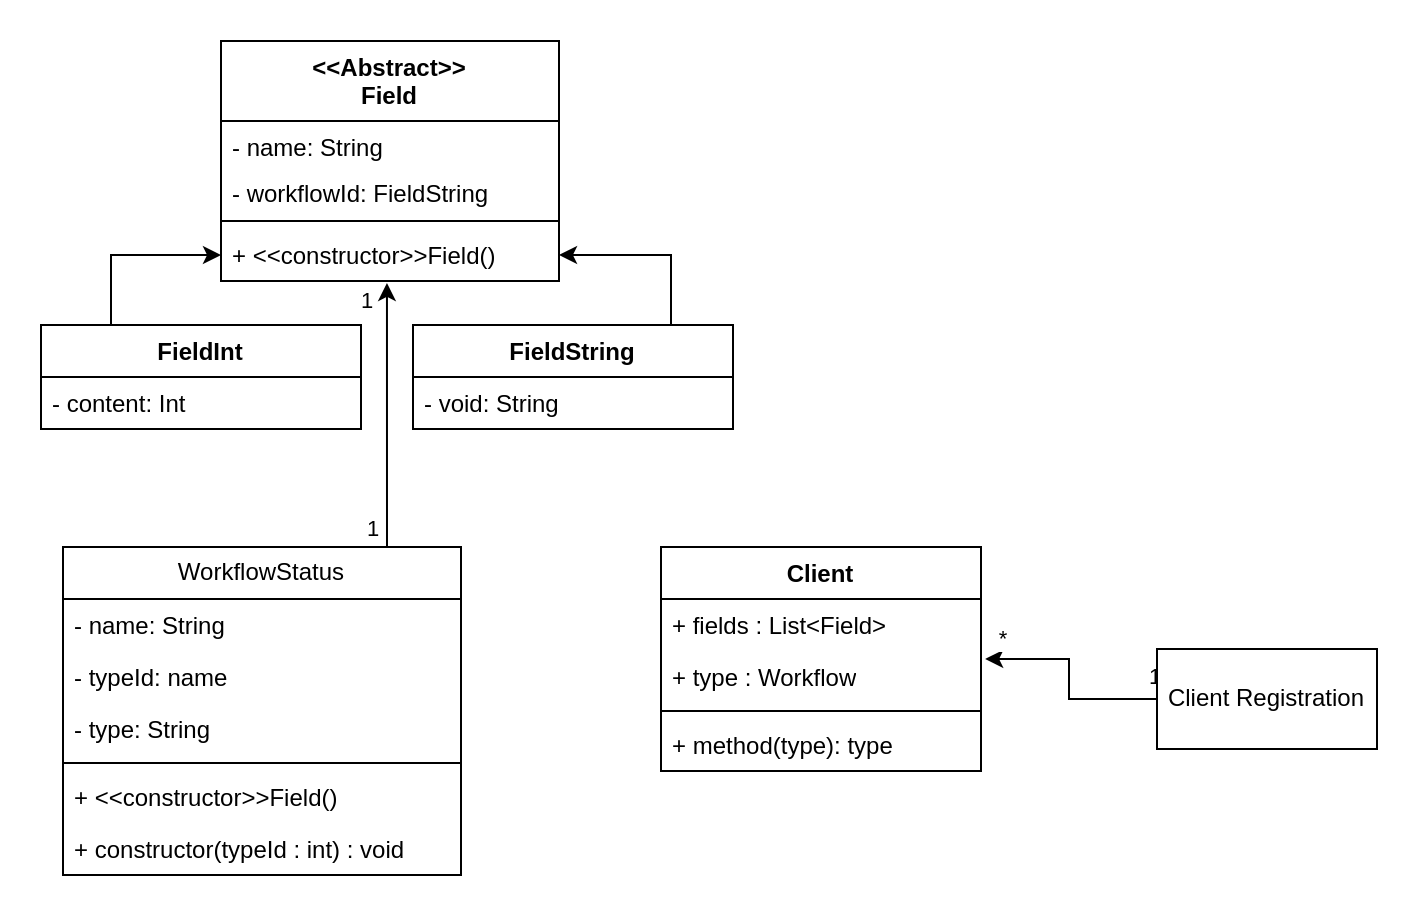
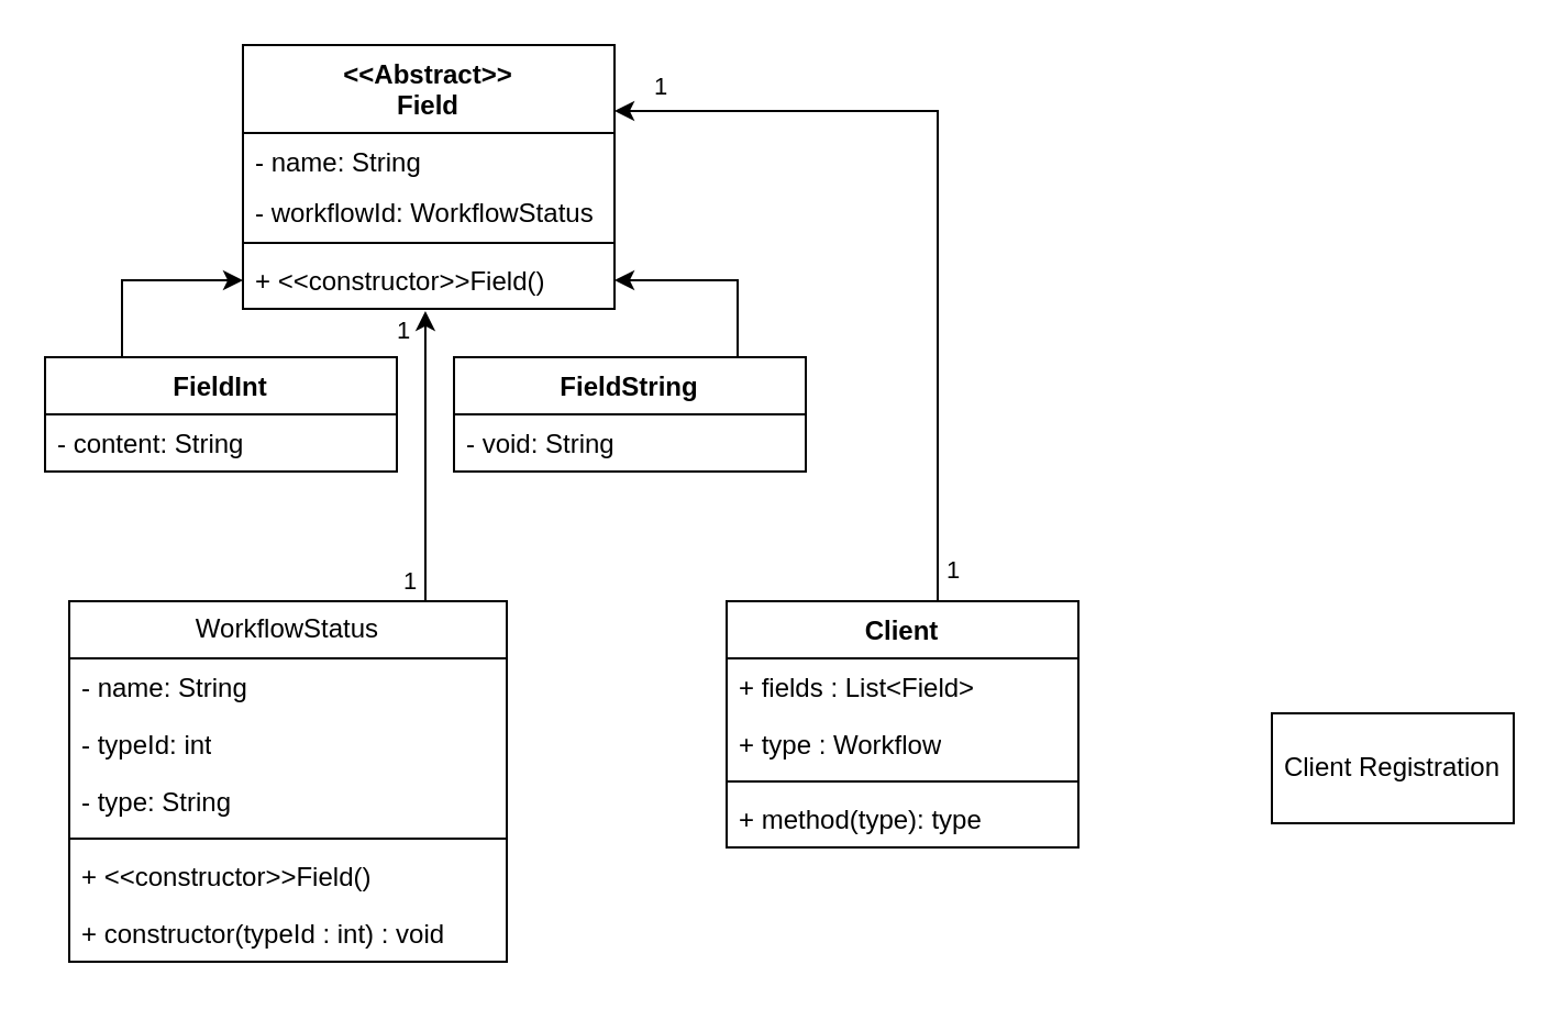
+ <mxCell id="15" style="edgeStyle=orthogonalEdgeStyle;rounded=0;orthogonalLoop=1;jettySize=auto;html=1;entryX=1;entryY=0.25;entryDx=0;entryDy=0;" edge="1" parent="1" source="18" target="26"><mxGeometry relative="1" as="geometry"><Array as="points"><mxPoint x="426" y="50" /></Array></mxGeometry></mxCell>
+ <mxCell id="16" value="1" style="edgeLabel;html=1;align=center;verticalAlign=middle;resizable=0;points=[];" vertex="1" connectable="0" parent="15"><mxGeometry x="-0.903" y="1" relative="1" as="geometry"><mxPoint x="7" y="3" as="offset" /></mxGeometry></mxCell>
+ <mxCell id="17" value="1" style="edgeLabel;html=1;align=center;verticalAlign=middle;resizable=0;points=[];" vertex="1" connectable="0" parent="15"><mxGeometry x="0.892" relative="1" as="geometry"><mxPoint y="-12" as="offset" /></mxGeometry></mxCell>
- <mxCell id="28" value="- workflowId: FieldString" style="text;strokeColor=none;fillColor=none;align=left;verticalAlign=top;spacingLeft=4;spacingRight=4;overflow=hidden;rotatable=0;points=[[0,0.5],[1,0.5]];portConstraint=eastwest;whiteSpace=wrap;html=1;" vertex="1" parent="26"><mxGeometry y="63" width="169" height="23" as="geometry" /></mxCell>
+ <mxCell id="28" value="- workflowId: WorkflowStatus" style="text;strokeColor=none;fillColor=none;align=left;verticalAlign=top;spacingLeft=4;spacingRight=4;overflow=hidden;rotatable=0;points=[[0,0.5],[1,0.5]];portConstraint=eastwest;whiteSpace=wrap;html=1;" vertex="1" parent="26"><mxGeometry y="63" width="169" height="23" as="geometry" /></mxCell>
- <mxCell id="25" value="- content: Int" style="text;strokeColor=none;fillColor=none;align=left;verticalAlign=top;spacingLeft=4;spacingRight=4;overflow=hidden;rotatable=0;points=[[0,0.5],[1,0.5]];portConstraint=eastwest;whiteSpace=wrap;html=1;" vertex="1" parent="24"><mxGeometry y="26" width="160" height="26" as="geometry" /></mxCell>
+ <mxCell id="25" value="- content: String" style="text;strokeColor=none;fillColor=none;align=left;verticalAlign=top;spacingLeft=4;spacingRight=4;overflow=hidden;rotatable=0;points=[[0,0.5],[1,0.5]];portConstraint=eastwest;whiteSpace=wrap;html=1;" vertex="1" parent="24"><mxGeometry y="26" width="160" height="26" as="geometry" /></mxCell>
- <mxCell id="4" value="- typeId: name" style="text;strokeColor=none;fillColor=none;align=left;verticalAlign=top;spacingLeft=4;spacingRight=4;overflow=hidden;rotatable=0;points=[[0,0.5],[1,0.5]];portConstraint=eastwest;whiteSpace=wrap;html=1;" vertex="1" parent="2"><mxGeometry y="52" width="199" height="26" as="geometry" /></mxCell>
+ <mxCell id="4" value="- typeId: int" style="text;strokeColor=none;fillColor=none;align=left;verticalAlign=top;spacingLeft=4;spacingRight=4;overflow=hidden;rotatable=0;points=[[0,0.5],[1,0.5]];portConstraint=eastwest;whiteSpace=wrap;html=1;" vertex="1" parent="2"><mxGeometry y="52" width="199" height="26" as="geometry" /></mxCell>
- <mxCell id="31" style="edgeStyle=orthogonalEdgeStyle;rounded=0;orthogonalLoop=1;jettySize=auto;html=1;entryX=1.013;entryY=0.154;entryDx=0;entryDy=0;entryPerimeter=0;" edge="1" parent="1" source="34" target="20"><mxGeometry relative="1" as="geometry" /></mxCell>
- <mxCell id="32" value="1" style="edgeLabel;html=1;align=center;verticalAlign=middle;resizable=0;points=[];" vertex="1" connectable="0" parent="31"><mxGeometry x="-0.029" y="-3" relative="1" as="geometry"><mxPoint x="39" y="-5" as="offset" /></mxGeometry></mxCell>
- <mxCell id="33" value="*" style="edgeLabel;html=1;align=center;verticalAlign=middle;resizable=0;points=[];" vertex="1" connectable="0" parent="31"><mxGeometry x="0.506" relative="1" as="geometry"><mxPoint x="-18" y="-11" as="offset" /></mxGeometry></mxCell>
